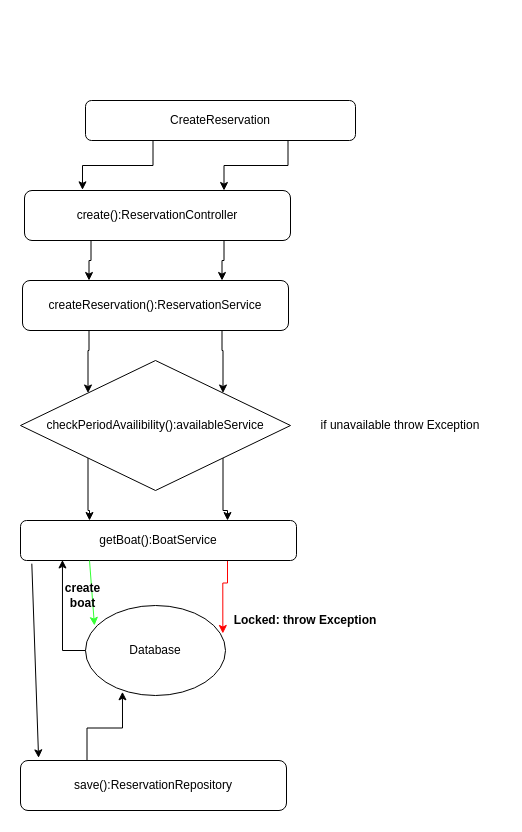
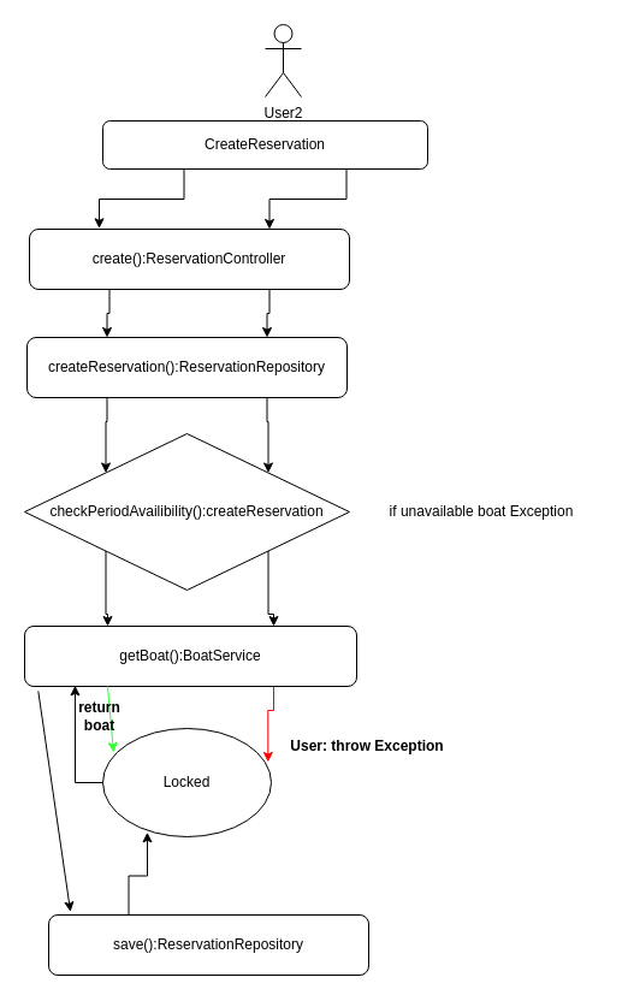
+ <mxCell id="19" value="User2" style="shape=umlActor;verticalLabelPosition=bottom;verticalAlign=top;html=1;outlineConnect=0;" vertex="1" parent="1"><mxGeometry x="220" width="30" height="60" as="geometry" y="20" /></mxCell>
- <mxCell id="10" value="createReservation():ReservationService" style="rounded=1;whiteSpace=wrap;html=1;fontSize=12;glass=0;strokeWidth=1;shadow=0;" vertex="1" parent="1"><mxGeometry x="22" y="280" width="266" height="50" as="geometry" /></mxCell>
+ <mxCell id="10" value="createReservation():ReservationRepository" style="rounded=1;whiteSpace=wrap;html=1;fontSize=12;glass=0;strokeWidth=1;shadow=0;" vertex="1" parent="1"><mxGeometry x="22" y="280" width="266" height="50" as="geometry" /></mxCell>
- <mxCell id="13" value="checkPeriodAvailibility():availableService" style="rhombus;whiteSpace=wrap;html=1;" vertex="1" parent="1"><mxGeometry x="20" y="360" width="270" height="130" as="geometry" /></mxCell>
+ <mxCell id="13" value="checkPeriodAvailibility():createReservation" style="rhombus;whiteSpace=wrap;html=1;" vertex="1" parent="1"><mxGeometry x="20" y="360" width="270" height="130" as="geometry" /></mxCell>
- <mxCell id="22" value="if unavailable throw Exception" style="text;html=1;strokeColor=none;fillColor=none;align=center;verticalAlign=middle;whiteSpace=wrap;rounded=0;" vertex="1" parent="1"><mxGeometry x="300" y="410" width="200" height="30" as="geometry" /></mxCell>
+ <mxCell id="22" value="if unavailable boat Exception" style="text;html=1;strokeColor=none;fillColor=none;align=center;verticalAlign=middle;whiteSpace=wrap;rounded=0;" vertex="1" parent="1"><mxGeometry x="300" y="410" width="200" height="30" as="geometry" /></mxCell>
- <mxCell id="18" value="getBoat():BoatService" style="rounded=1;whiteSpace=wrap;html=1;fontSize=12;glass=0;strokeWidth=1;shadow=0;" vertex="1" parent="1"><mxGeometry x="20" y="520" width="276" height="40" as="geometry" /></mxCell>
+ <mxCell id="18" value="getBoat():BoatService" style="rounded=1;whiteSpace=wrap;html=1;fontSize=12;glass=0;strokeWidth=1;shadow=0;" vertex="1" parent="1"><mxGeometry x="20" y="520" width="276" height="50" as="geometry" /></mxCell>
- <mxCell id="24" value="&lt;b&gt;create boat&lt;/b&gt;" style="text;html=1;strokeColor=none;fillColor=none;align=center;verticalAlign=middle;whiteSpace=wrap;rounded=0;" vertex="1" parent="1"><mxGeometry x="50" y="580" width="65" height="30" as="geometry" /></mxCell>
+ <mxCell id="24" value="&lt;b&gt;return boat&lt;/b&gt;" style="text;html=1;strokeColor=none;fillColor=none;align=center;verticalAlign=middle;whiteSpace=wrap;rounded=0;" vertex="1" parent="1"><mxGeometry x="50" y="580" width="65" height="30" as="geometry" /></mxCell>
- <mxCell id="21" value="&lt;b&gt;Locked: throw Exception&lt;/b&gt;" style="text;html=1;strokeColor=none;fillColor=none;align=center;verticalAlign=middle;whiteSpace=wrap;rounded=0;" vertex="1" parent="1"><mxGeometry x="220" y="605" width="170" height="30" as="geometry" /></mxCell>
+ <mxCell id="21" value="&lt;b&gt;User: throw Exception&lt;/b&gt;" style="text;html=1;strokeColor=none;fillColor=none;align=center;verticalAlign=middle;whiteSpace=wrap;rounded=0;" vertex="1" parent="1"><mxGeometry x="220" y="605" width="170" height="30" as="geometry" /></mxCell>
- <mxCell id="16" value="Database" style="ellipse;whiteSpace=wrap;html=1;" vertex="1" parent="1"><mxGeometry x="85" y="605" width="140" height="90" as="geometry" /></mxCell>
+ <mxCell id="16" value="Locked" style="ellipse;whiteSpace=wrap;html=1;" vertex="1" parent="1"><mxGeometry x="85" y="605" width="140" height="90" as="geometry" /></mxCell>
- <mxCell id="15" value="save():ReservationRepository" style="rounded=1;whiteSpace=wrap;html=1;fontSize=12;glass=0;strokeWidth=1;shadow=0;" vertex="1" parent="1"><mxGeometry x="20" y="760" width="266" height="50" as="geometry" /></mxCell>
+ <mxCell id="15" value="save():ReservationRepository" style="rounded=1;whiteSpace=wrap;html=1;fontSize=12;glass=0;strokeWidth=1;shadow=0;" vertex="1" parent="1"><mxGeometry x="40" y="760" width="266" height="50" as="geometry" /></mxCell>
